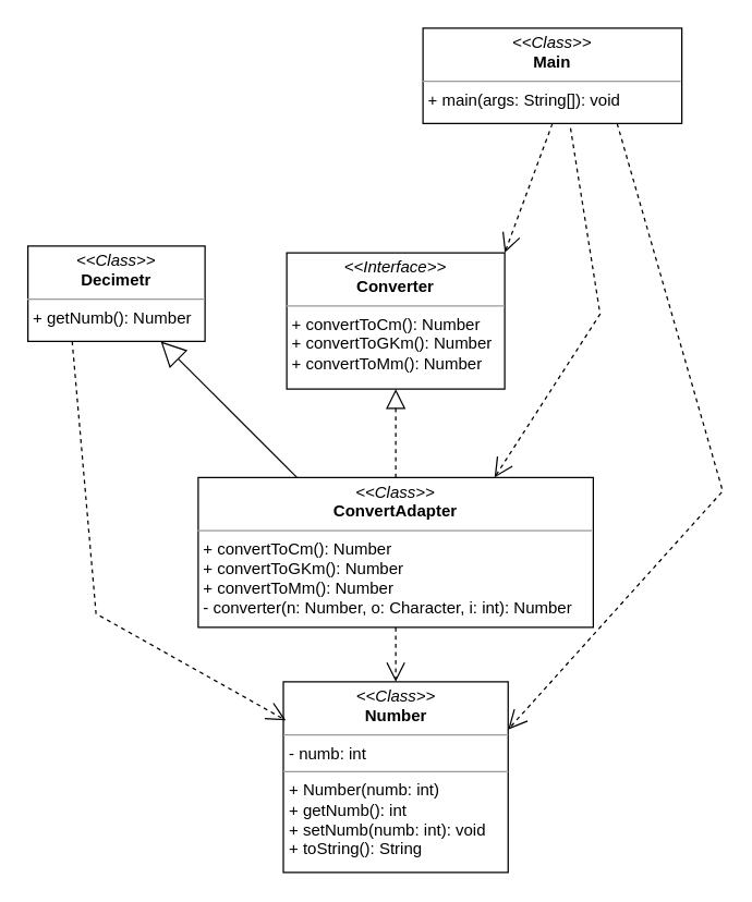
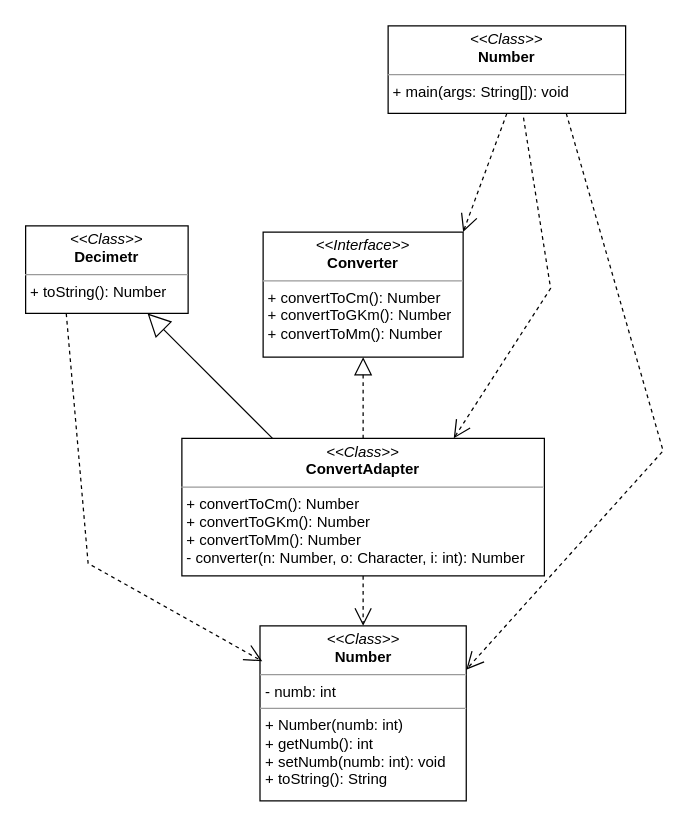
- <mxCell id="2" value="&lt;p style=&quot;margin:0px;margin-top:4px;text-align:center;&quot;&gt;&lt;i&gt;&amp;lt;&amp;lt;Class&amp;gt;&amp;gt;&lt;/i&gt;&lt;br&gt;&lt;b&gt;Main&lt;/b&gt;&lt;/p&gt;&lt;hr size=&quot;1&quot;&gt;&lt;p style=&quot;margin:0px;margin-left:4px;&quot;&gt;+ main(args: String[]): void&lt;/p&gt;" style="verticalAlign=top;align=left;overflow=fill;fontSize=12;fontFamily=Helvetica;html=1;rounded=0;shadow=0;comic=0;labelBackgroundColor=none;strokeWidth=1" parent="1" vertex="1"><mxGeometry x="310" y="20" width="190" height="70" as="geometry" /></mxCell>
+ <mxCell id="2" value="&lt;p style=&quot;margin:0px;margin-top:4px;text-align:center;&quot;&gt;&lt;i&gt;&amp;lt;&amp;lt;Class&amp;gt;&amp;gt;&lt;/i&gt;&lt;br&gt;&lt;b&gt;Number&lt;/b&gt;&lt;/p&gt;&lt;hr size=&quot;1&quot;&gt;&lt;p style=&quot;margin:0px;margin-left:4px;&quot;&gt;+ main(args: String[]): void&lt;/p&gt;" style="verticalAlign=top;align=left;overflow=fill;fontSize=12;fontFamily=Helvetica;html=1;rounded=0;shadow=0;comic=0;labelBackgroundColor=none;strokeWidth=1" parent="1" vertex="1"><mxGeometry x="310" y="20" width="190" height="70" as="geometry" /></mxCell>
- <mxCell id="5" value="&lt;p style=&quot;margin:0px;margin-top:4px;text-align:center;&quot;&gt;&lt;i&gt;&amp;lt;&amp;lt;Class&amp;gt;&amp;gt;&lt;/i&gt;&lt;br&gt;&lt;b&gt;Decimetr&lt;/b&gt;&lt;br&gt;&lt;/p&gt;&lt;hr size=&quot;1&quot;&gt;&lt;p style=&quot;margin:0px;margin-left:4px;&quot;&gt;+ getNumb(): Number&lt;br&gt;&lt;/p&gt;" style="verticalAlign=top;align=left;overflow=fill;fontSize=12;fontFamily=Helvetica;html=1;rounded=0;shadow=0;comic=0;labelBackgroundColor=none;strokeWidth=1" parent="1" vertex="1"><mxGeometry x="20" y="180" width="130" height="70" as="geometry" /></mxCell>
+ <mxCell id="5" value="&lt;p style=&quot;margin:0px;margin-top:4px;text-align:center;&quot;&gt;&lt;i&gt;&amp;lt;&amp;lt;Class&amp;gt;&amp;gt;&lt;/i&gt;&lt;br&gt;&lt;b&gt;Decimetr&lt;/b&gt;&lt;br&gt;&lt;/p&gt;&lt;hr size=&quot;1&quot;&gt;&lt;p style=&quot;margin:0px;margin-left:4px;&quot;&gt;+ toString(): Number&lt;br&gt;&lt;/p&gt;" style="verticalAlign=top;align=left;overflow=fill;fontSize=12;fontFamily=Helvetica;html=1;rounded=0;shadow=0;comic=0;labelBackgroundColor=none;strokeWidth=1" parent="1" vertex="1"><mxGeometry x="20" y="180" width="130" height="70" as="geometry" /></mxCell>
